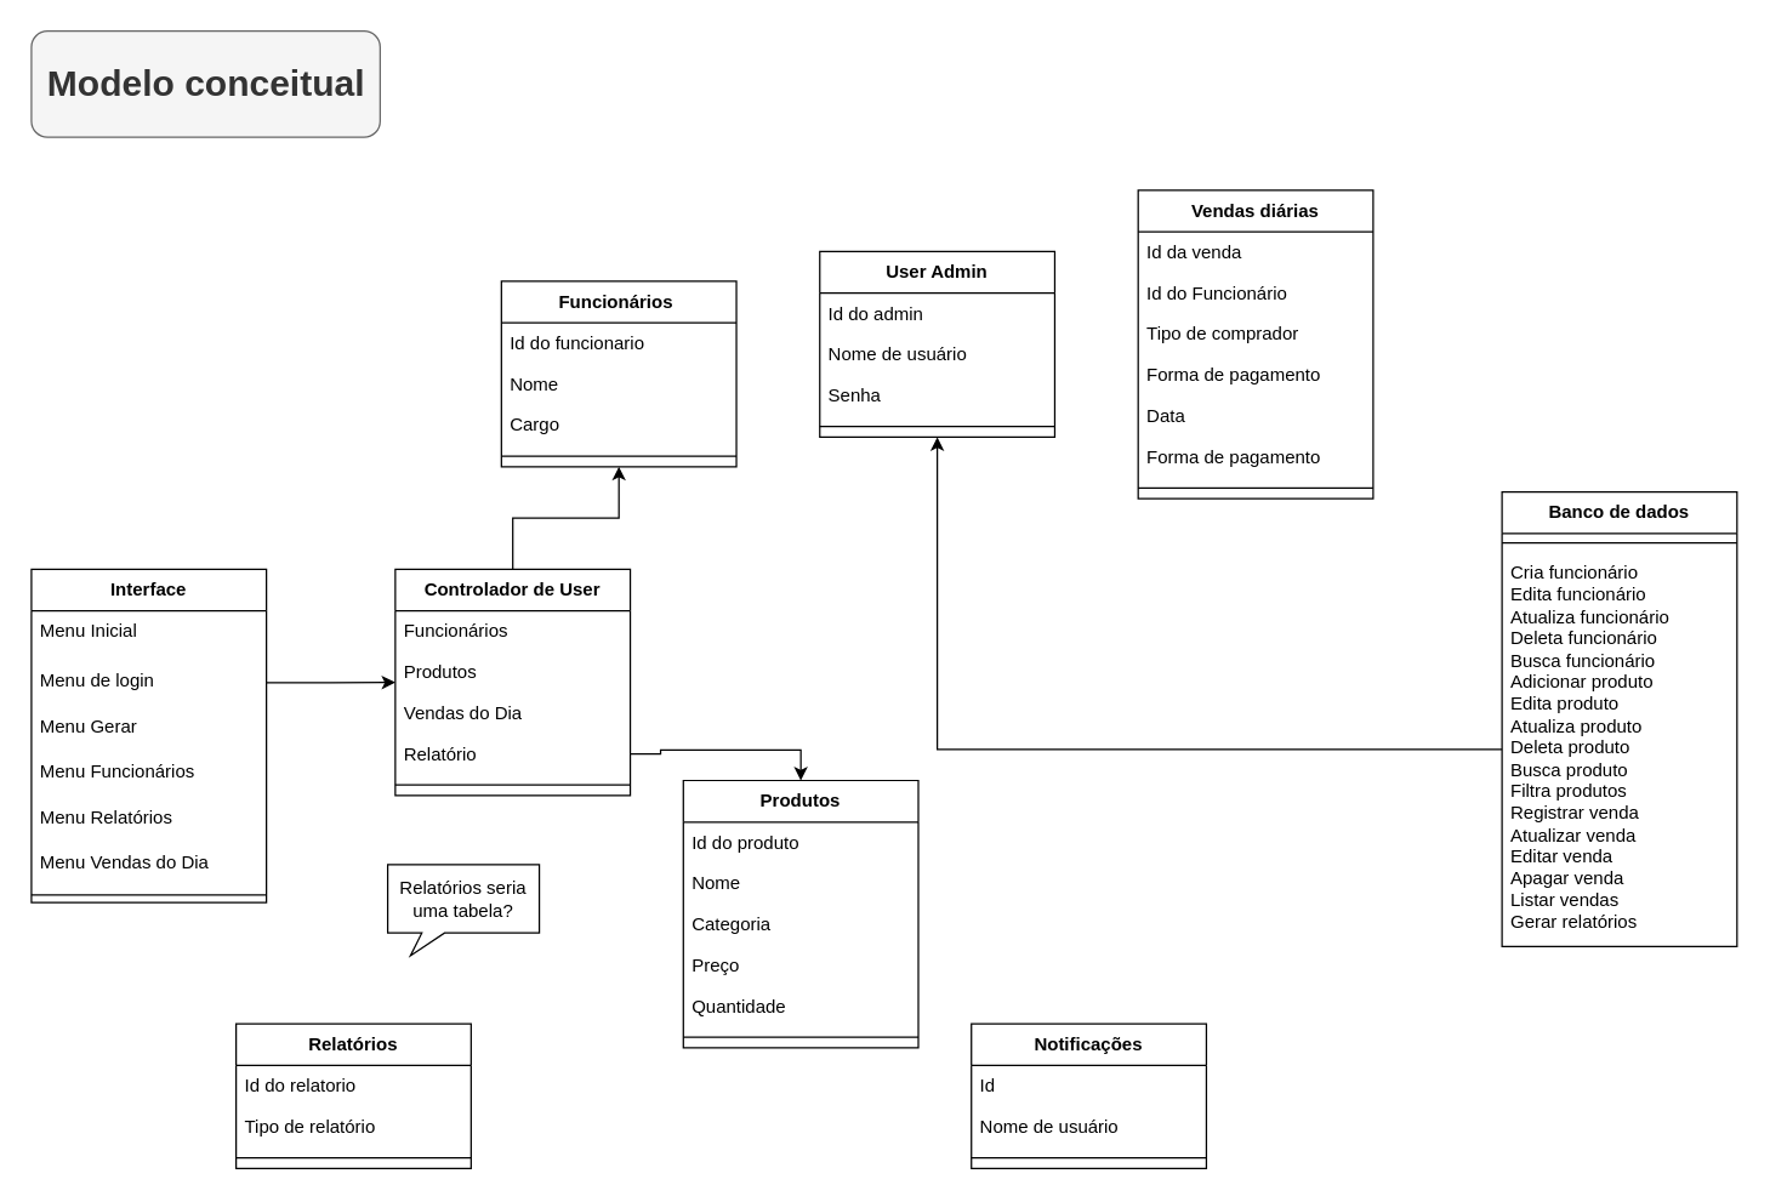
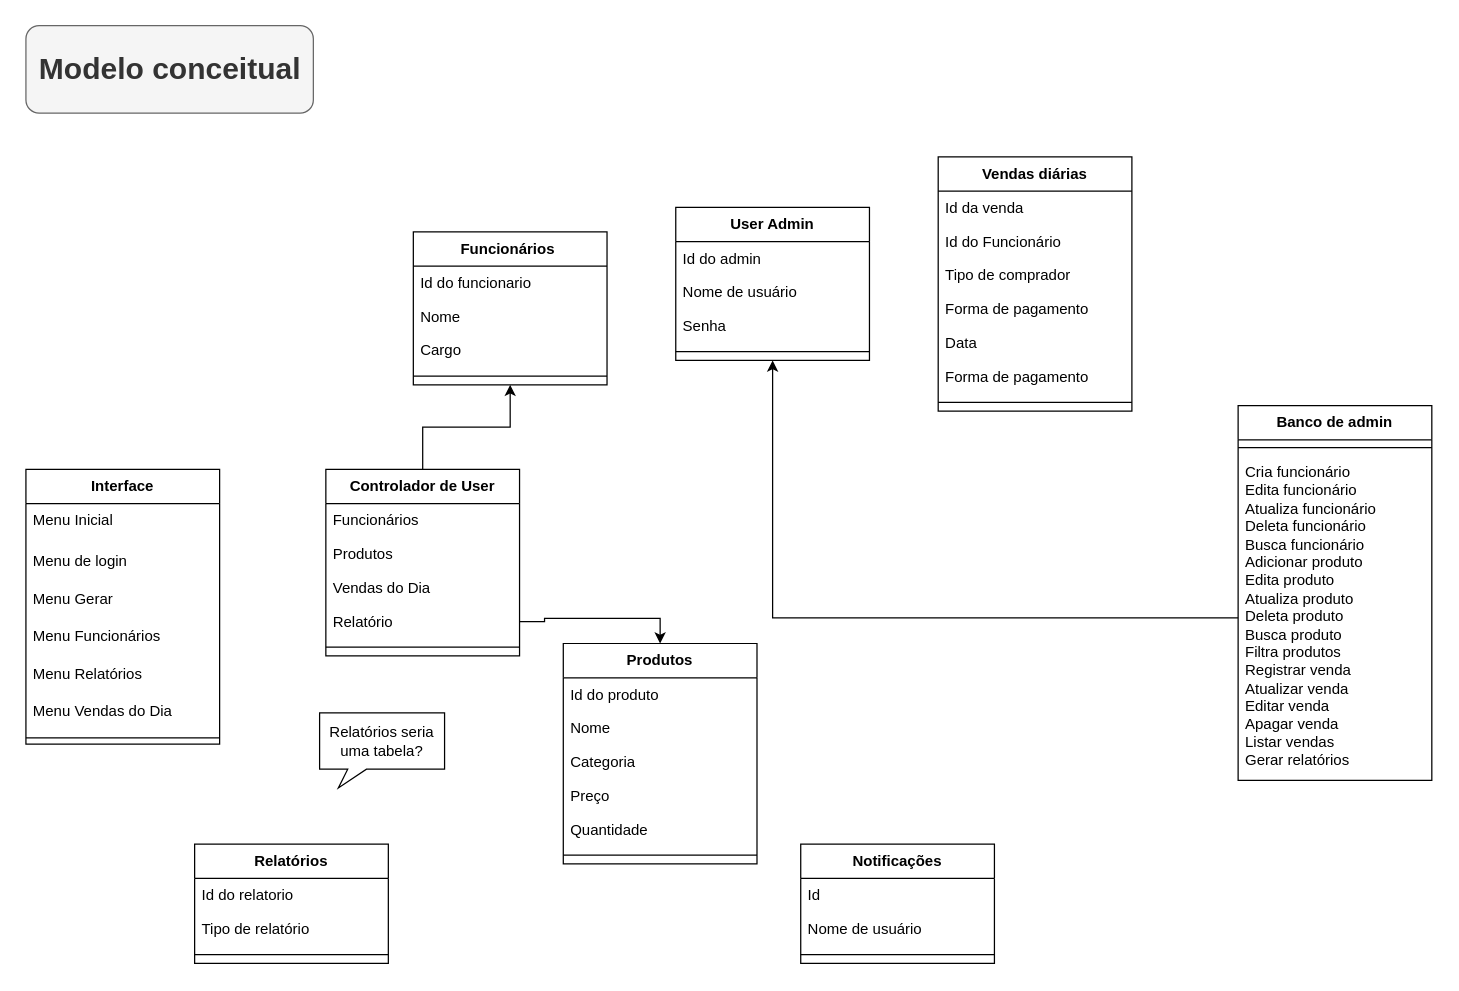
- <mxCell id="2" value="Banco de dados" style="swimlane;fontStyle=1;align=center;verticalAlign=top;childLayout=stackLayout;horizontal=1;startSize=27.429;horizontalStack=0;resizeParent=1;resizeParentMax=0;resizeLast=0;collapsible=0;marginBottom=0;" parent="1" vertex="1"><mxGeometry x="990" y="324" width="155" height="299.999" as="geometry" /></mxCell>
+ <mxCell id="2" value="Banco de admin" style="swimlane;fontStyle=1;align=center;verticalAlign=top;childLayout=stackLayout;horizontal=1;startSize=27.429;horizontalStack=0;resizeParent=1;resizeParentMax=0;resizeLast=0;collapsible=0;marginBottom=0;" parent="1" vertex="1"><mxGeometry x="990" y="324" width="155" height="299.999" as="geometry" /></mxCell>
- <mxCell id="56" style="edgeStyle=orthogonalEdgeStyle;rounded=0;orthogonalLoop=1;jettySize=auto;html=1;exitX=1;exitY=0.5;exitDx=0;exitDy=0;entryX=0;entryY=0.5;entryDx=0;entryDy=0;" edge="1" parent="1" source="40" target="49"><mxGeometry relative="1" as="geometry" /></mxCell>
